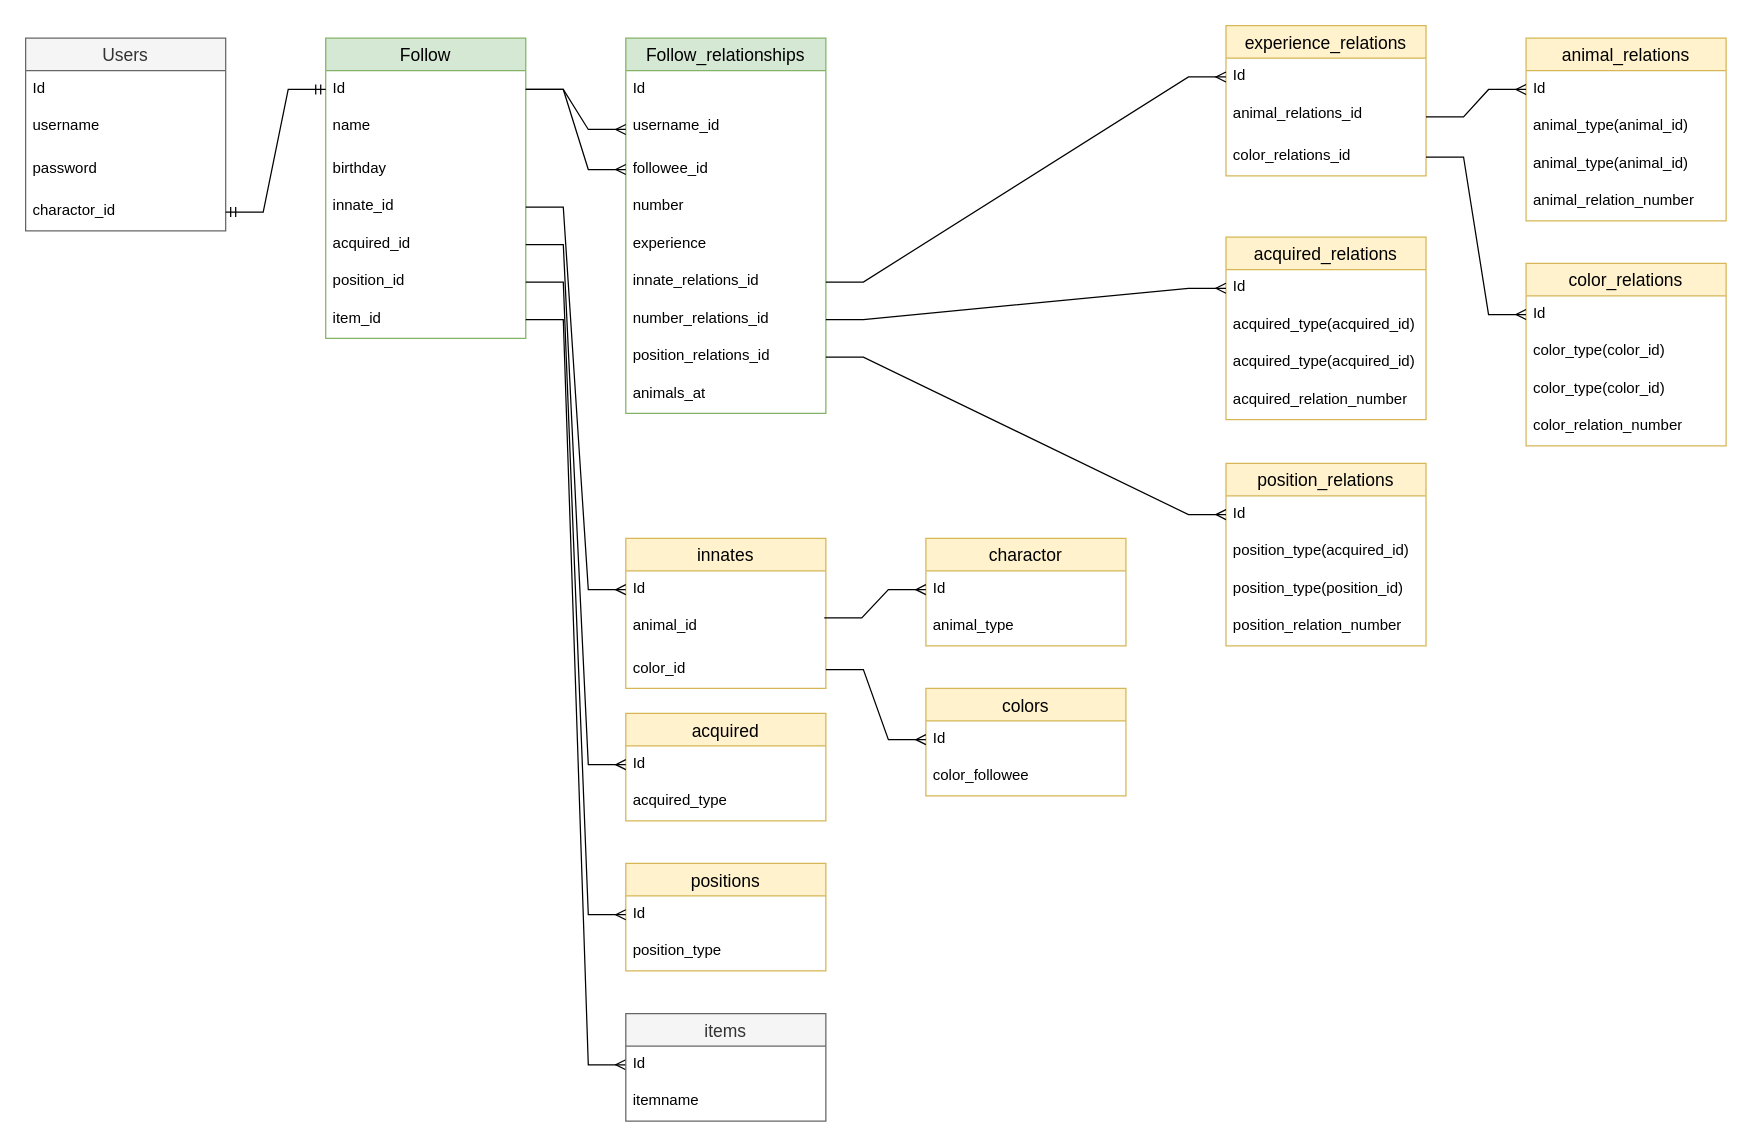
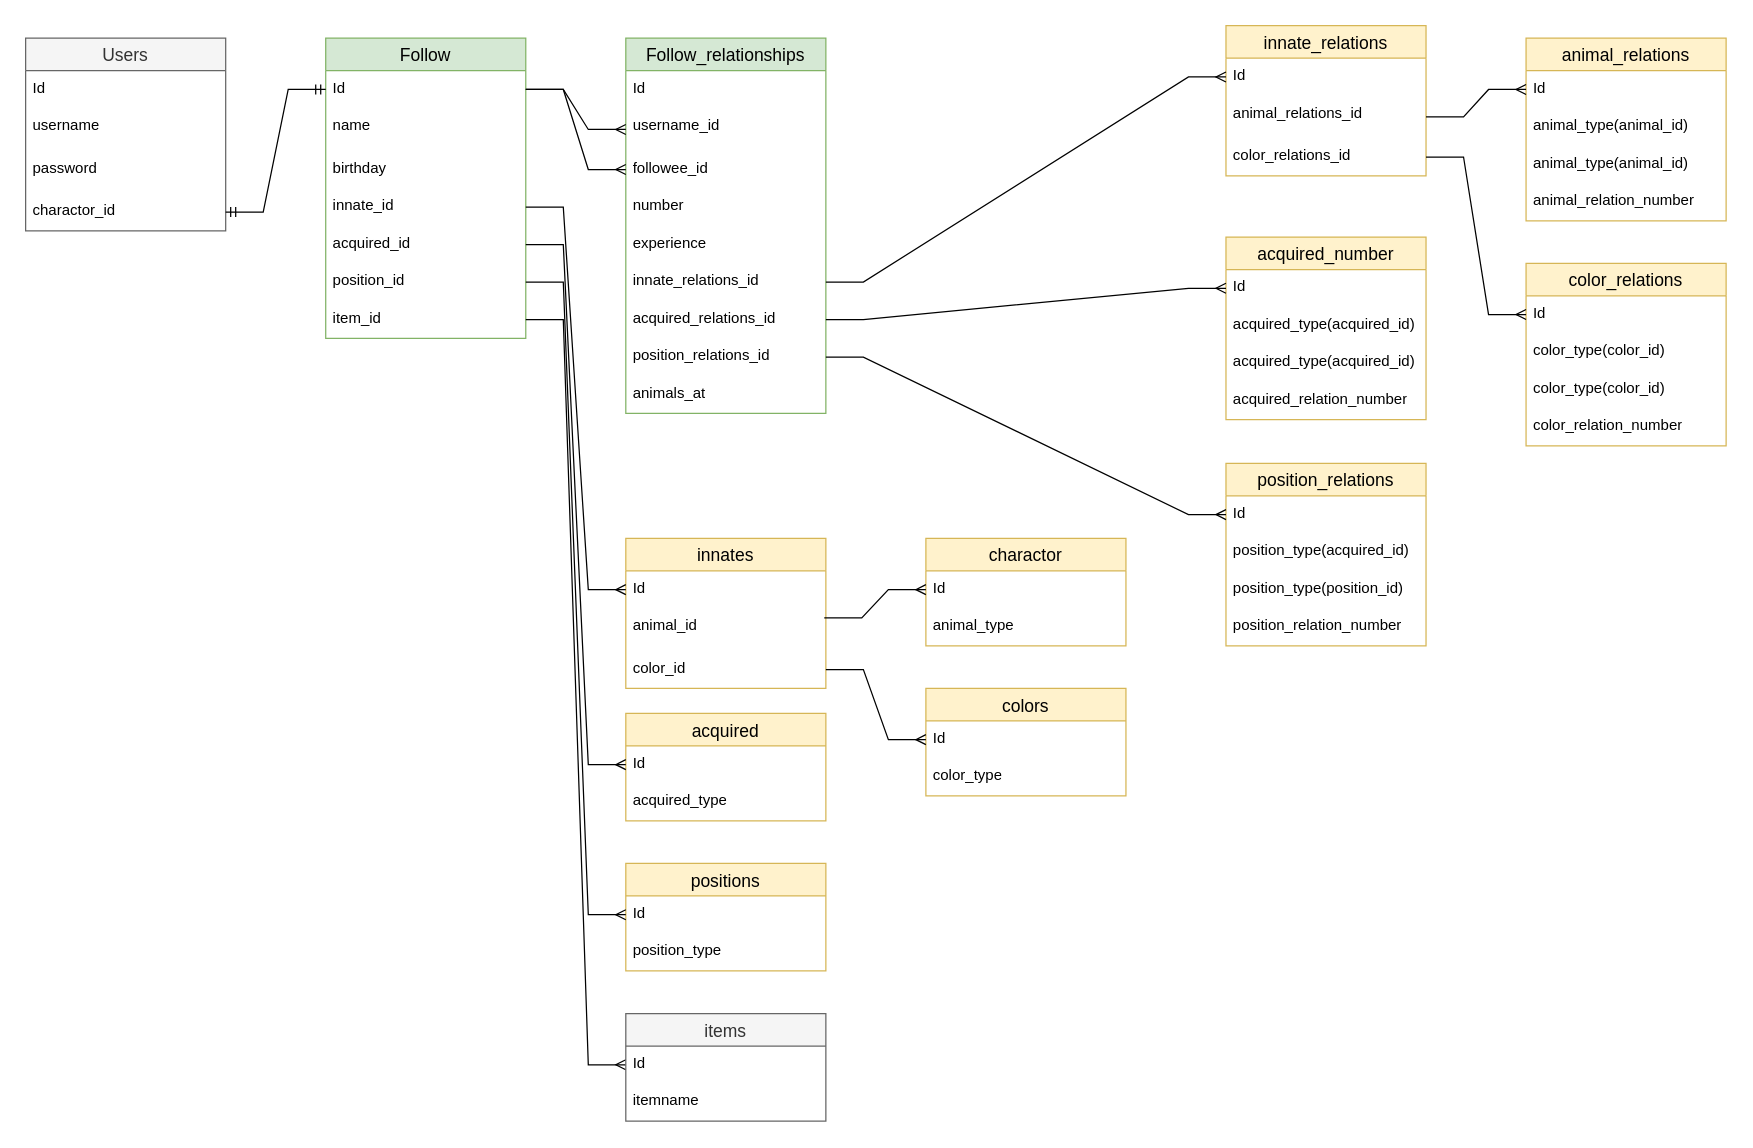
- <mxCell id="53" value="experience_relations" style="swimlane;fontStyle=0;childLayout=stackLayout;horizontal=1;startSize=26;horizontalStack=0;resizeParent=1;resizeParentMax=0;resizeLast=0;collapsible=1;marginBottom=0;align=center;fontSize=14;fillColor=#fff2cc;strokeColor=#d6b656;" parent="1" vertex="1"><mxGeometry x="980" y="20" width="160" height="120" as="geometry" /></mxCell>
+ <mxCell id="53" value="innate_relations" style="swimlane;fontStyle=0;childLayout=stackLayout;horizontal=1;startSize=26;horizontalStack=0;resizeParent=1;resizeParentMax=0;resizeLast=0;collapsible=1;marginBottom=0;align=center;fontSize=14;fillColor=#fff2cc;strokeColor=#d6b656;" parent="1" vertex="1"><mxGeometry x="980" y="20" width="160" height="120" as="geometry" /></mxCell>
- <mxCell id="70" value="acquired_relations" style="swimlane;fontStyle=0;childLayout=stackLayout;horizontal=1;startSize=26;horizontalStack=0;resizeParent=1;resizeParentMax=0;resizeLast=0;collapsible=1;marginBottom=0;align=center;fontSize=14;fillColor=#fff2cc;strokeColor=#d6b656;" parent="1" vertex="1"><mxGeometry x="980" y="189" width="160" height="146" as="geometry" /></mxCell>
+ <mxCell id="70" value="acquired_number" style="swimlane;fontStyle=0;childLayout=stackLayout;horizontal=1;startSize=26;horizontalStack=0;resizeParent=1;resizeParentMax=0;resizeLast=0;collapsible=1;marginBottom=0;align=center;fontSize=14;fillColor=#fff2cc;strokeColor=#d6b656;" parent="1" vertex="1"><mxGeometry x="980" y="189" width="160" height="146" as="geometry" /></mxCell>
- <mxCell id="22" value="number_relations_id" style="text;strokeColor=none;fillColor=none;spacingLeft=4;spacingRight=4;overflow=hidden;rotatable=0;points=[[0,0.5],[1,0.5]];portConstraint=eastwest;fontSize=12;whiteSpace=wrap;html=1;" vertex="1" parent="15"><mxGeometry y="210" width="160" height="30" as="geometry" /></mxCell>
+ <mxCell id="22" value="acquired_relations_id" style="text;strokeColor=none;fillColor=none;spacingLeft=4;spacingRight=4;overflow=hidden;rotatable=0;points=[[0,0.5],[1,0.5]];portConstraint=eastwest;fontSize=12;whiteSpace=wrap;html=1;" vertex="1" parent="15"><mxGeometry y="210" width="160" height="30" as="geometry" /></mxCell>
- <mxCell id="51" value="color_followee" style="text;strokeColor=none;fillColor=none;spacingLeft=4;spacingRight=4;overflow=hidden;rotatable=0;points=[[0,0.5],[1,0.5]];portConstraint=eastwest;fontSize=12;whiteSpace=wrap;html=1;" parent="49" vertex="1"><mxGeometry y="56" width="160" height="30" as="geometry" /></mxCell>
+ <mxCell id="51" value="color_type" style="text;strokeColor=none;fillColor=none;spacingLeft=4;spacingRight=4;overflow=hidden;rotatable=0;points=[[0,0.5],[1,0.5]];portConstraint=eastwest;fontSize=12;whiteSpace=wrap;html=1;" parent="49" vertex="1"><mxGeometry y="56" width="160" height="30" as="geometry" /></mxCell>
